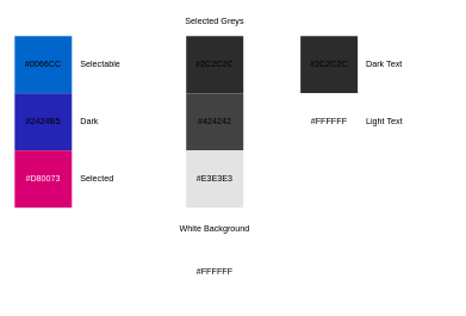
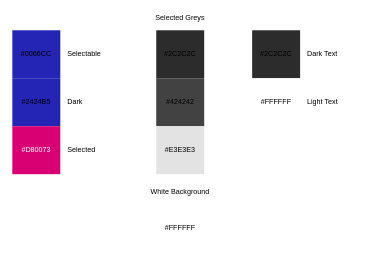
- <mxCell id="2" value="#0066CC" style="rounded=0;whiteSpace=wrap;html=1;fillColor=#0066CC;strokeColor=none;" parent="1" vertex="1"><mxGeometry x="20" y="50" width="80" height="80" as="geometry" /></mxCell>
+ <mxCell id="2" value="#0066CC" style="rounded=0;whiteSpace=wrap;html=1;fillColor=#2424b5;strokeColor=none;" parent="1" vertex="1"><mxGeometry x="20" y="50" width="80" height="80" as="geometry" /></mxCell>
